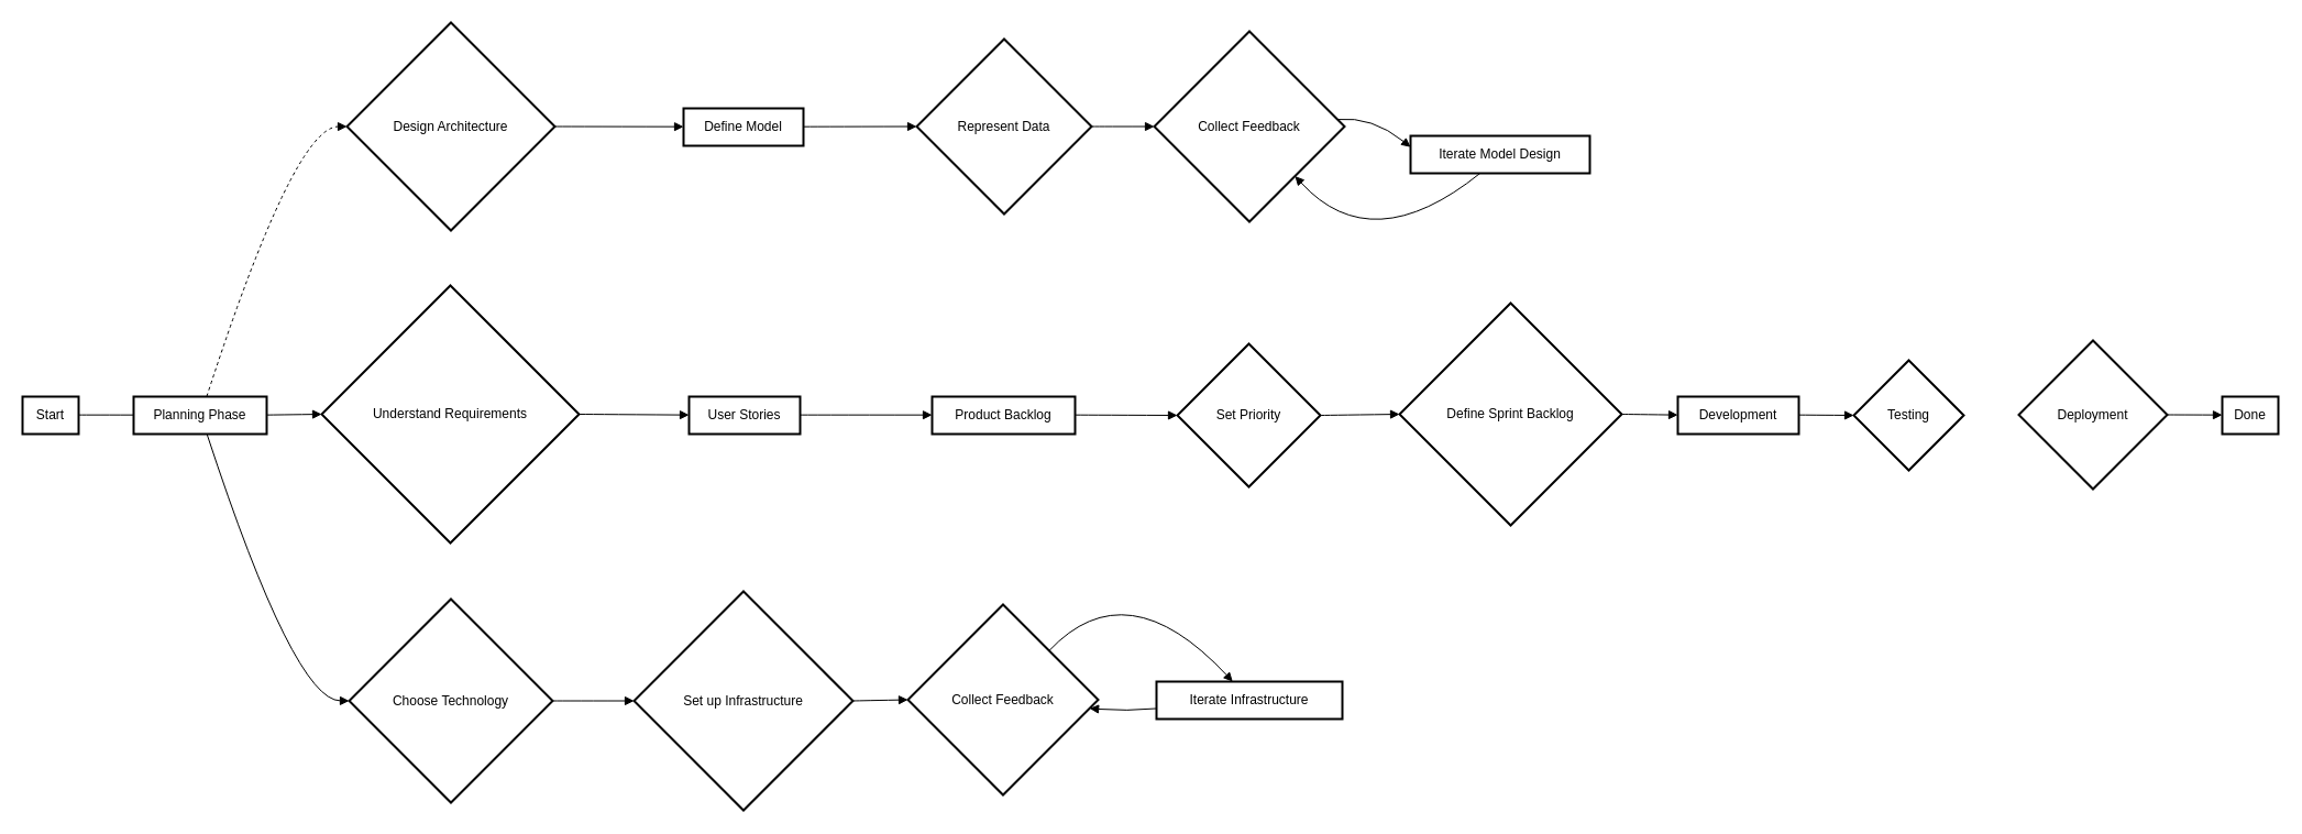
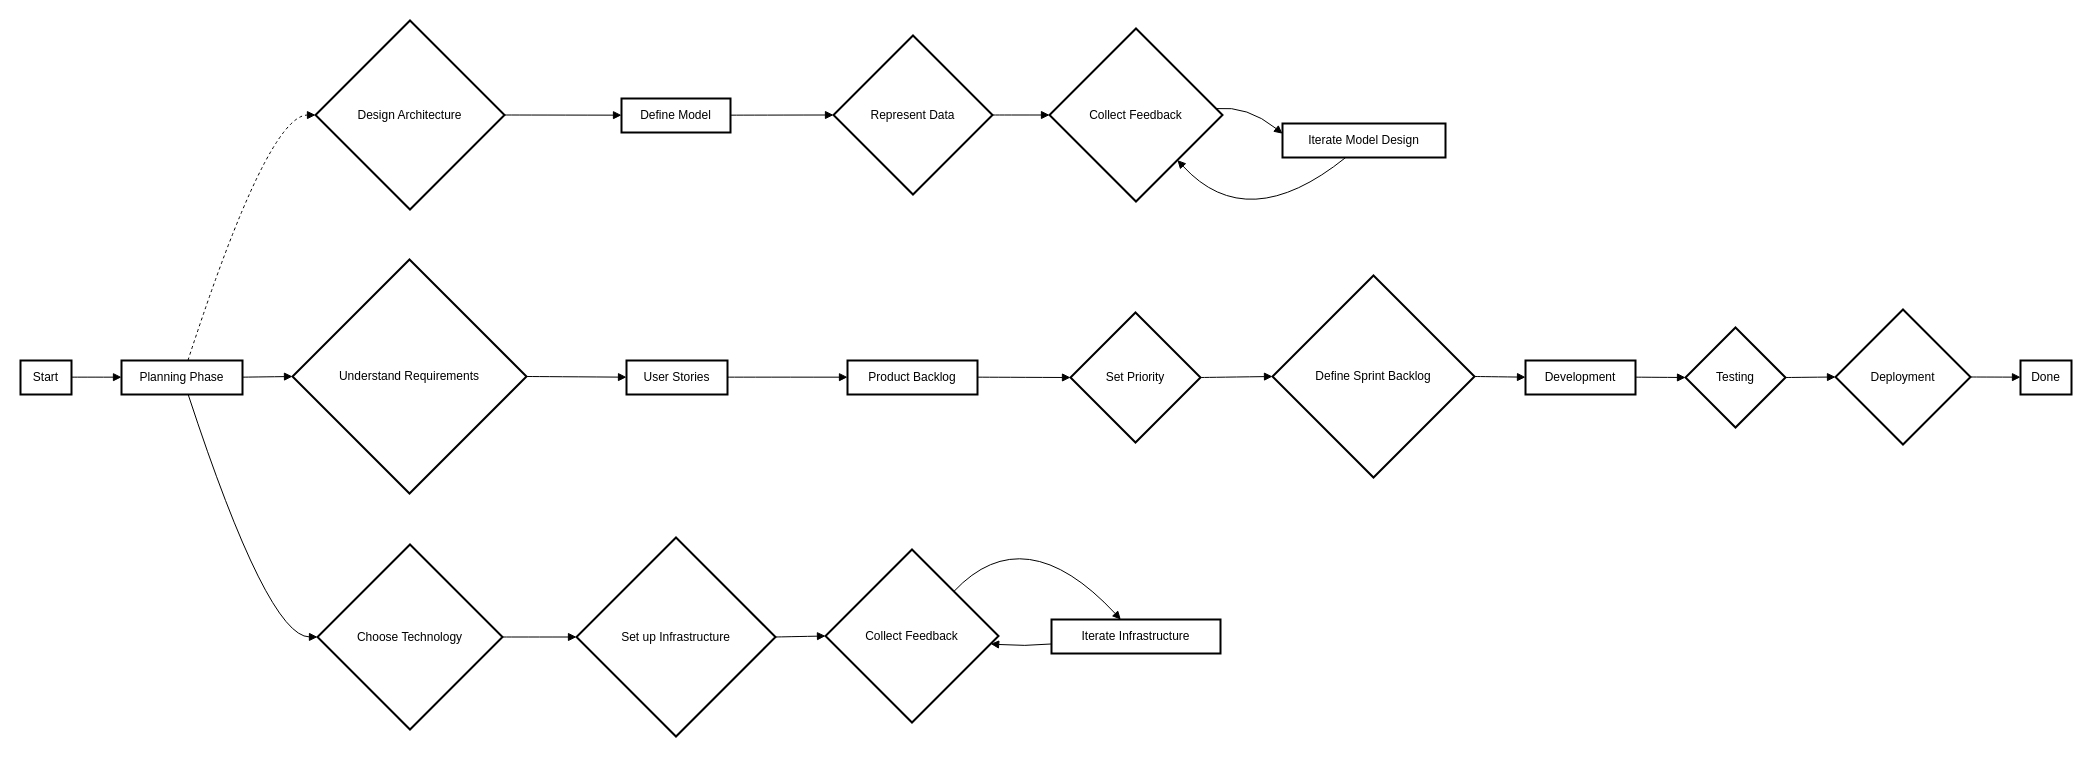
- <mxCell id="22" value="" style="curved=1;startArrow=none;endArrow=none;exitX=0.99;exitY=0.49;entryX=0;entryY=0.49;" edge="1" parent="1" source="2" target="3"><mxGeometry relative="1" as="geometry"><Array as="points" /></mxGeometry></mxCell>
+ <mxCell id="22" value="" style="curved=1;startArrow=none;endArrow=block;exitX=0.99;exitY=0.49;entryX=0;entryY=0.49;" edge="1" parent="1" source="2" target="3"><mxGeometry relative="1" as="geometry"><Array as="points" /></mxGeometry></mxCell>
+ <mxCell id="39" value="" style="curved=1;startArrow=none;endArrow=block;exitX=1;exitY=0.5;entryX=0;entryY=0.5;" edge="1" parent="1" source="19" target="20"><mxGeometry relative="1" as="geometry"><Array as="points" /></mxGeometry></mxCell>
